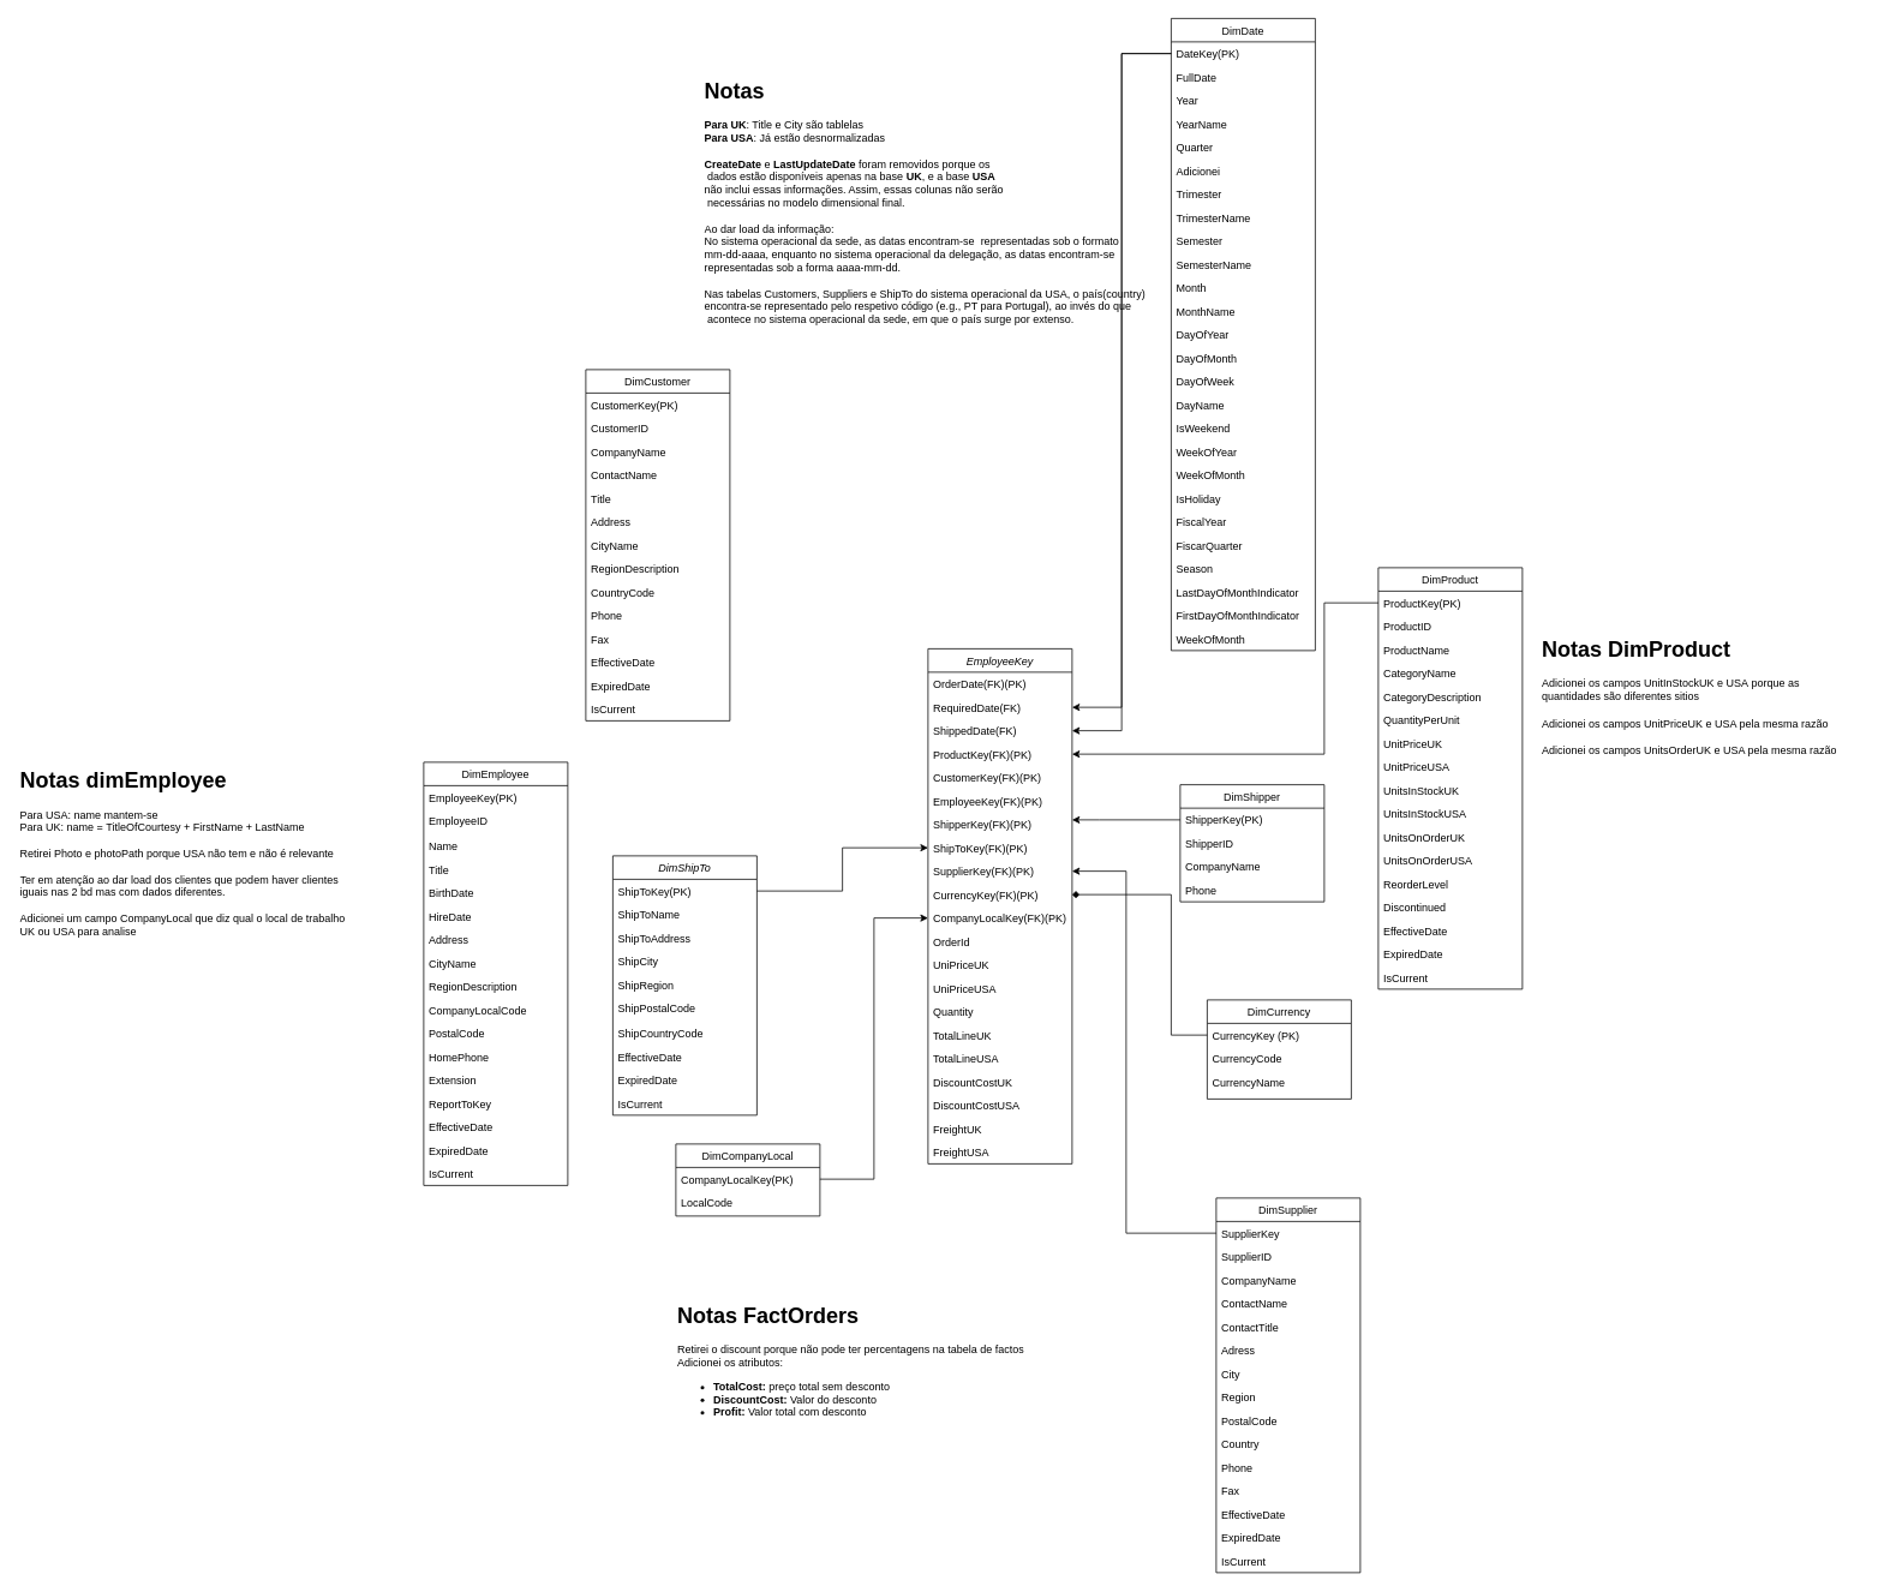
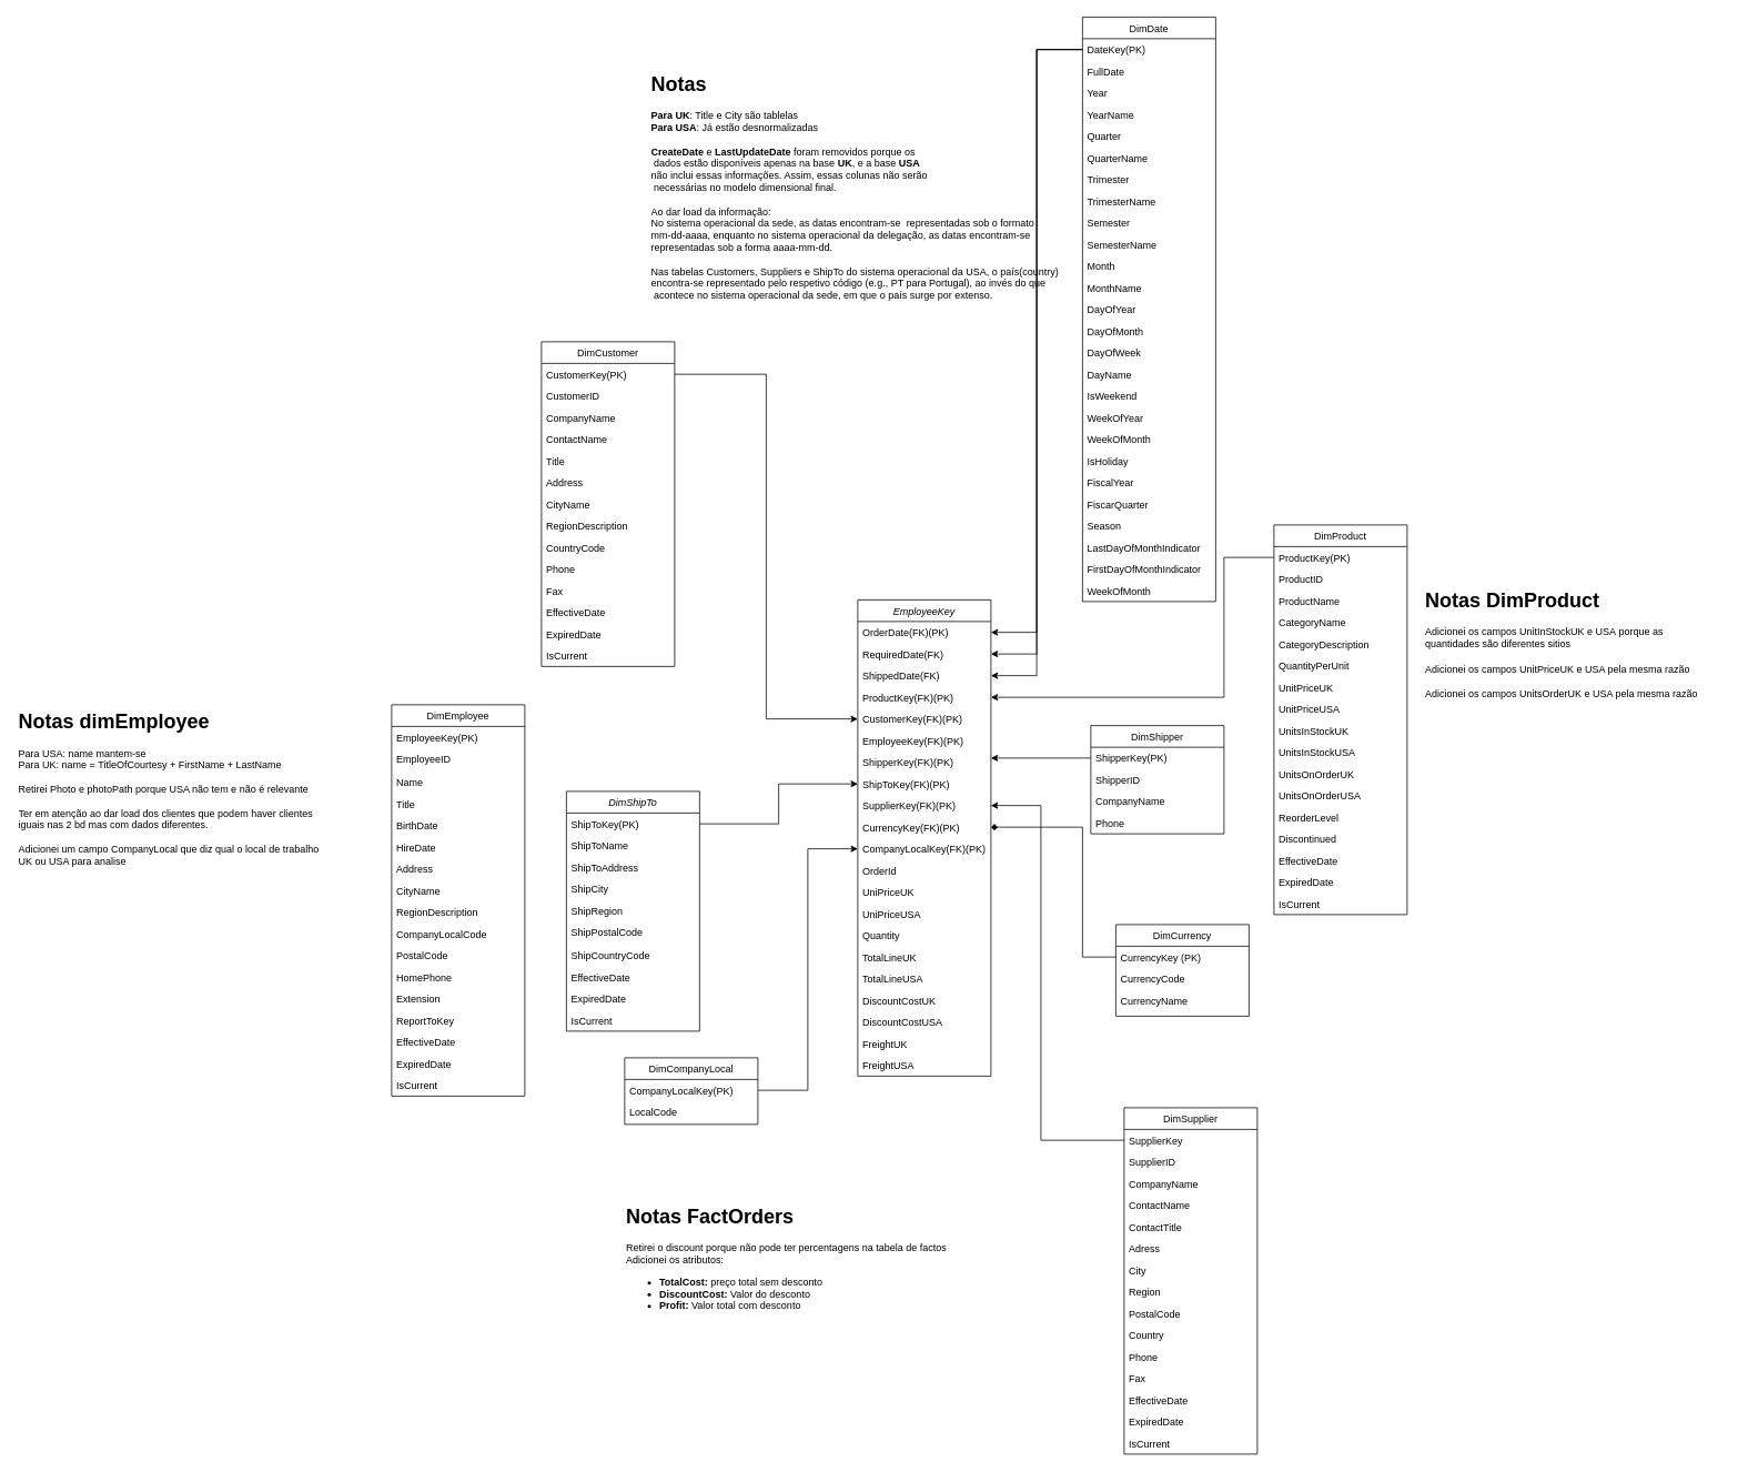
- <mxCell id="83" value="Adicionei" style="text;align=left;verticalAlign=top;spacingLeft=4;spacingRight=4;overflow=hidden;rotatable=0;points=[[0,0.5],[1,0.5]];portConstraint=eastwest;" parent="77" vertex="1"><mxGeometry y="156" width="160" height="26" as="geometry" /></mxCell>
+ <mxCell id="83" value="QuarterName" style="text;align=left;verticalAlign=top;spacingLeft=4;spacingRight=4;overflow=hidden;rotatable=0;points=[[0,0.5],[1,0.5]];portConstraint=eastwest;" parent="77" vertex="1"><mxGeometry y="156" width="160" height="26" as="geometry" /></mxCell>
+ <mxCell id="43" style="edgeStyle=orthogonalEdgeStyle;rounded=0;orthogonalLoop=1;jettySize=auto;html=1;exitX=1;exitY=0.5;exitDx=0;exitDy=0;" parent="1" source="45" target="7" edge="1"><mxGeometry relative="1" as="geometry"><mxPoint x="1030" y="889" as="targetPoint" /></mxGeometry></mxCell>
+ <mxCell id="131" style="edgeStyle=orthogonalEdgeStyle;rounded=0;orthogonalLoop=1;jettySize=auto;html=1;" parent="1" source="78" target="3" edge="1"><mxGeometry relative="1" as="geometry" /></mxCell>
